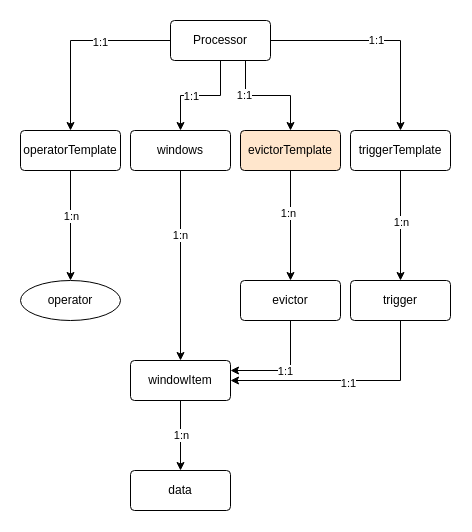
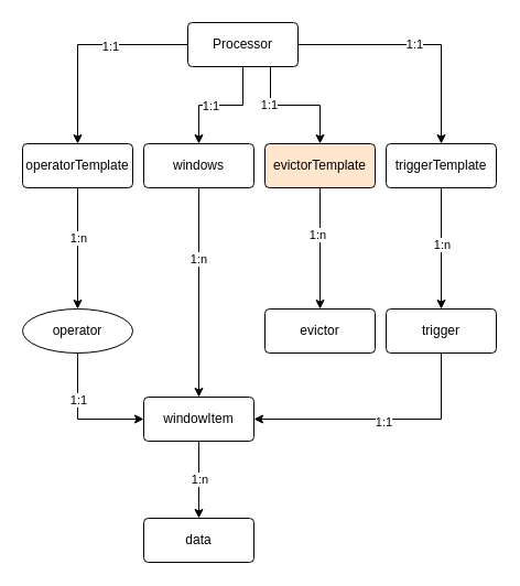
- <mxCell id="30" style="edgeStyle=orthogonalEdgeStyle;rounded=0;orthogonalLoop=1;jettySize=auto;html=1;exitX=0.5;exitY=1;exitDx=0;exitDy=0;entryX=1;entryY=0.25;entryDx=0;entryDy=0;" edge="1" parent="1" source="32" target="25"><mxGeometry relative="1" as="geometry" /></mxCell>
- <mxCell id="31" value="1:1" style="edgeLabel;html=1;align=center;verticalAlign=middle;resizable=0;points=[];" vertex="1" connectable="0" parent="30"><mxGeometry x="0.022" relative="1" as="geometry"><mxPoint as="offset" /></mxGeometry></mxCell>
+ <mxCell id="27" style="edgeStyle=orthogonalEdgeStyle;rounded=0;orthogonalLoop=1;jettySize=auto;html=1;exitX=0.5;exitY=1;exitDx=0;exitDy=0;entryX=0;entryY=0.5;entryDx=0;entryDy=0;" edge="1" parent="1" source="29" target="25"><mxGeometry relative="1" as="geometry" /></mxCell>
+ <mxCell id="28" value="1:1" style="edgeLabel;html=1;align=center;verticalAlign=middle;resizable=0;points=[];" vertex="1" connectable="0" parent="27"><mxGeometry x="-0.297" relative="1" as="geometry"><mxPoint as="offset" /></mxGeometry></mxCell>
